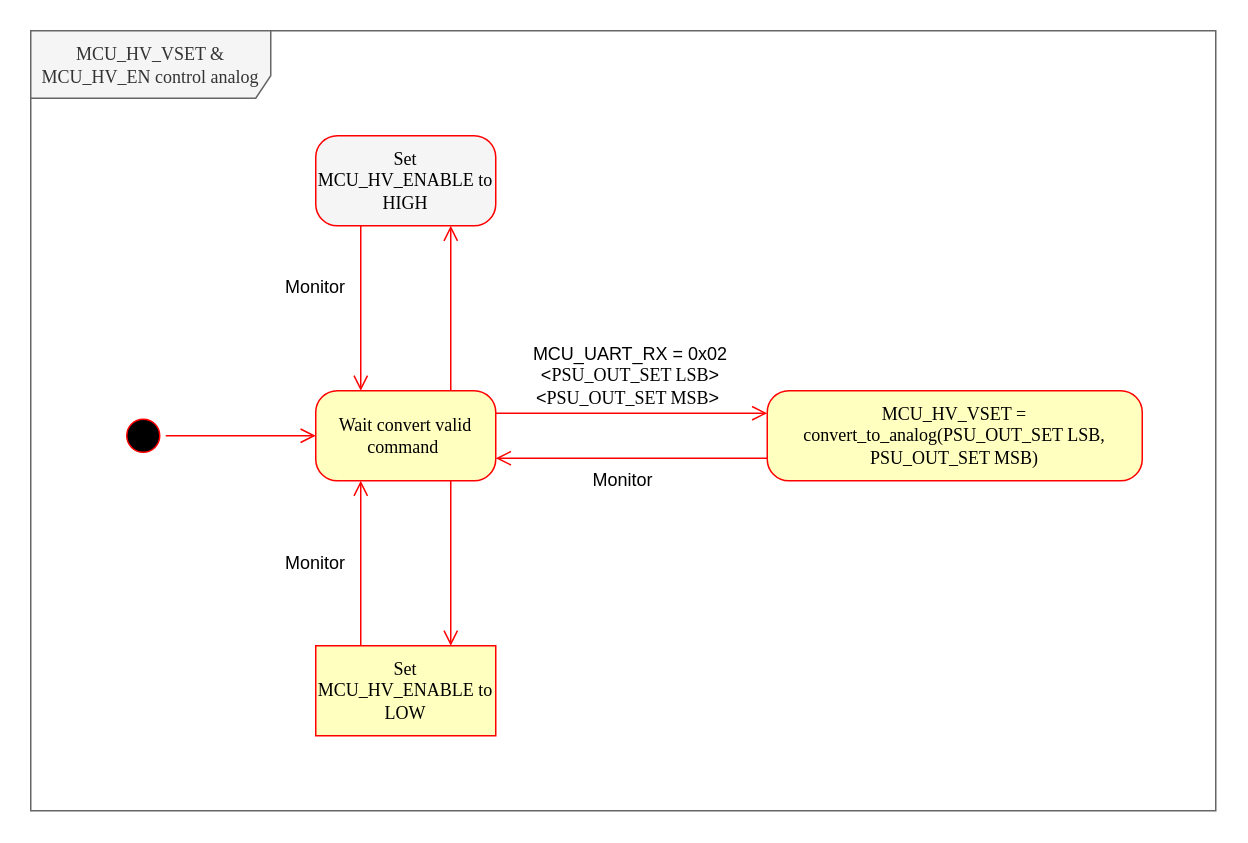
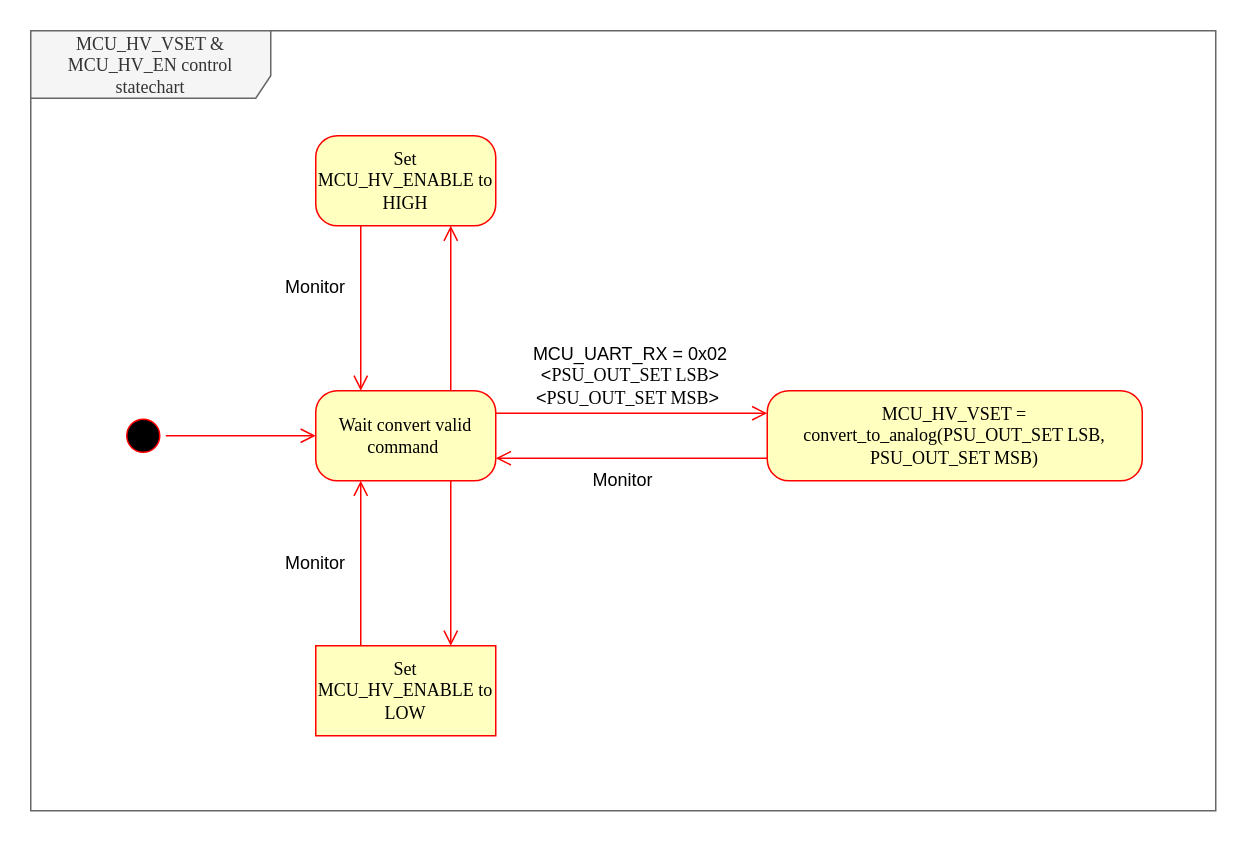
- <mxCell id="2" value="MCU_HV_VSET &amp;amp; MCU_HV_EN control analog" style="shape=umlFrame;whiteSpace=wrap;html=1;rounded=1;shadow=0;comic=0;labelBackgroundColor=none;strokeWidth=1;fontFamily=Verdana;fontSize=12;align=center;fillColor=#f5f5f5;fontColor=#333333;strokeColor=#666666;width=160;height=45;" parent="1" vertex="1"><mxGeometry x="20" y="20" width="790" height="520" as="geometry" /></mxCell>
+ <mxCell id="2" value="MCU_HV_VSET &amp;amp; MCU_HV_EN control statechart" style="shape=umlFrame;whiteSpace=wrap;html=1;rounded=1;shadow=0;comic=0;labelBackgroundColor=none;strokeWidth=1;fontFamily=Verdana;fontSize=12;align=center;fillColor=#f5f5f5;fontColor=#333333;strokeColor=#666666;width=160;height=45;" parent="1" vertex="1"><mxGeometry x="20" y="20" width="790" height="520" as="geometry" /></mxCell>
- <mxCell id="11" value="Set MCU_HV_ENABLE to HIGH" style="rounded=1;whiteSpace=wrap;html=1;arcSize=24;fillColor=#f5f5f5;strokeColor=#ff0000;shadow=0;comic=0;labelBackgroundColor=none;fontFamily=Verdana;fontSize=12;fontColor=#000000;align=center;" vertex="1" parent="1"><mxGeometry x="210" y="90" width="120" height="60" as="geometry" /></mxCell>
+ <mxCell id="11" value="Set MCU_HV_ENABLE to HIGH" style="rounded=1;whiteSpace=wrap;html=1;arcSize=24;fillColor=#ffffc0;strokeColor=#ff0000;shadow=0;comic=0;labelBackgroundColor=none;fontFamily=Verdana;fontSize=12;fontColor=#000000;align=center;" vertex="1" parent="1"><mxGeometry x="210" y="90" width="120" height="60" as="geometry" /></mxCell>
